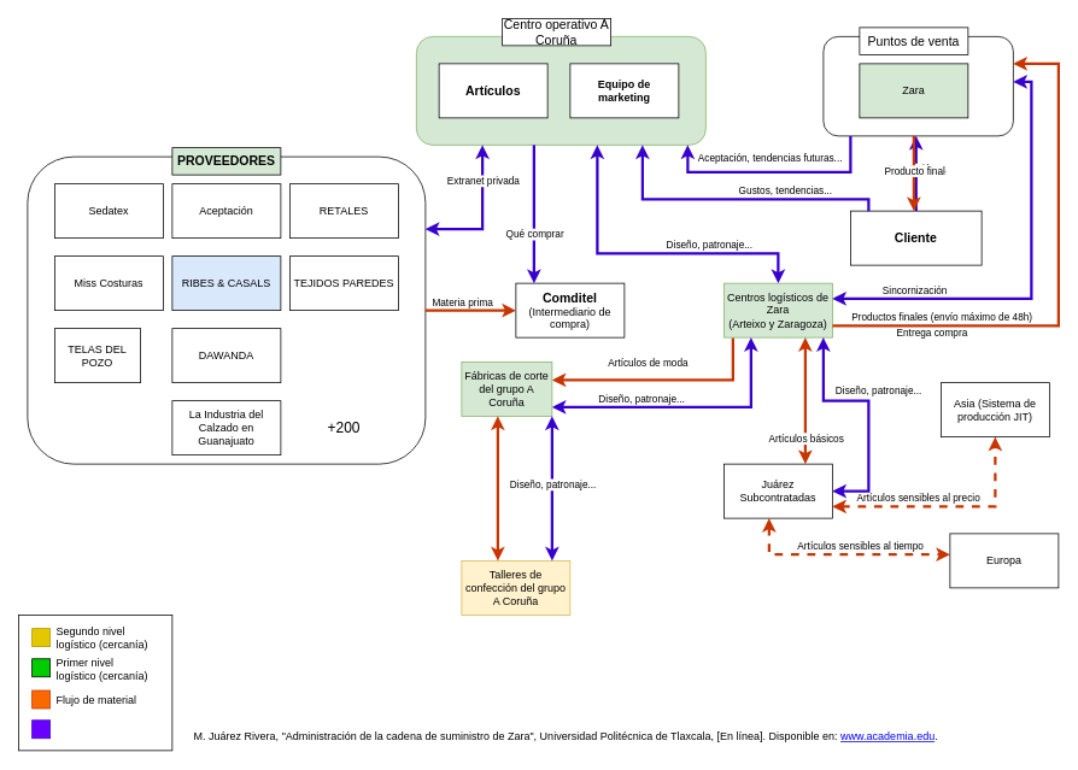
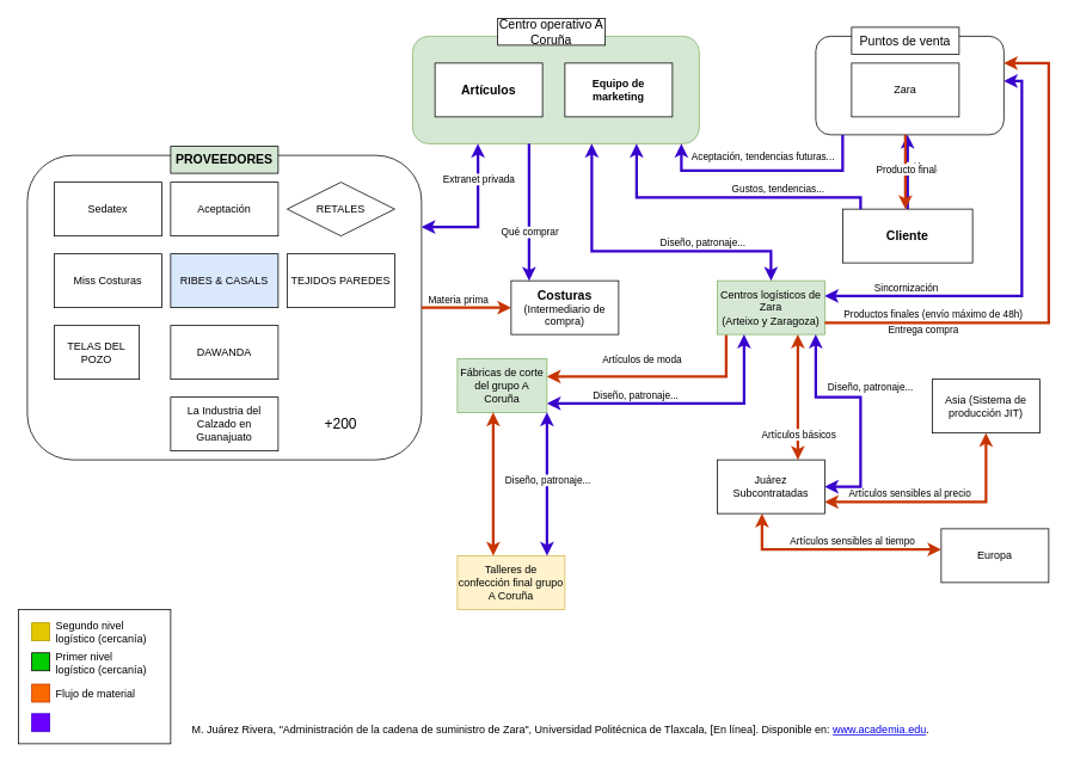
- <mxCell id="27" value="Zara" style="rounded=0;whiteSpace=wrap;html=1;fillColor=#d5e8d4;" vertex="1" parent="1"><mxGeometry x="950" y="70" width="120" height="60" as="geometry" /></mxCell>
+ <mxCell id="27" value="Zara" style="rounded=0;whiteSpace=wrap;html=1;" vertex="1" parent="1"><mxGeometry x="950" y="70" width="120" height="60" as="geometry" /></mxCell>
- <mxCell id="13" value="RETALES" style="rounded=0;whiteSpace=wrap;html=1;" vertex="1" parent="1"><mxGeometry x="320" y="203" width="120" height="60" as="geometry" /></mxCell>
+ <mxCell id="13" value="RETALES" style="rhombus;whiteSpace=wrap;html=1;" vertex="1" parent="1"><mxGeometry x="320" y="203" width="120" height="60" as="geometry" /></mxCell>
- <mxCell id="22" value="&lt;b&gt;&lt;font style=&quot;font-size: 14px;&quot;&gt;Comditel&lt;/font&gt;&lt;/b&gt;&lt;div&gt;(Intermediario de compra)&lt;/div&gt;" style="rounded=0;whiteSpace=wrap;html=1;" vertex="1" parent="1"><mxGeometry x="570" y="313" width="120" height="60" as="geometry" /></mxCell>
+ <mxCell id="22" value="&lt;b&gt;&lt;font style=&quot;font-size: 14px;&quot;&gt;Costuras&lt;/font&gt;&lt;/b&gt;&lt;div&gt;(Intermediario de compra)&lt;/div&gt;" style="rounded=0;whiteSpace=wrap;html=1;" vertex="1" parent="1"><mxGeometry x="570" y="313" width="120" height="60" as="geometry" /></mxCell>
- <mxCell id="33" style="edgeStyle=orthogonalEdgeStyle;rounded=0;orthogonalLoop=1;jettySize=auto;html=1;strokeWidth=3;fillColor=#fa6800;strokeColor=#C73500;startArrow=classic;startFill=1;dashed=1;" edge="1" parent="1" source="24" target="37"><mxGeometry relative="1" as="geometry"><mxPoint x="660" y="383" as="sourcePoint" /><mxPoint x="850" y="673" as="targetPoint" /><Array as="points"><mxPoint x="960" y="560" /><mxPoint x="960" y="560" /></Array></mxGeometry></mxCell>
+ <mxCell id="33" style="edgeStyle=orthogonalEdgeStyle;rounded=0;orthogonalLoop=1;jettySize=auto;html=1;strokeWidth=3;fillColor=#fa6800;strokeColor=#C73500;startArrow=classic;startFill=1;" edge="1" parent="1" source="24" target="37"><mxGeometry relative="1" as="geometry"><mxPoint x="660" y="383" as="sourcePoint" /><mxPoint x="850" y="673" as="targetPoint" /><Array as="points"><mxPoint x="960" y="560" /><mxPoint x="960" y="560" /></Array></mxGeometry></mxCell>
- <mxCell id="35" style="edgeStyle=orthogonalEdgeStyle;rounded=0;orthogonalLoop=1;jettySize=auto;html=1;strokeWidth=3;fillColor=#fa6800;strokeColor=#C73500;startArrow=classic;startFill=1;dashed=1;" edge="1" parent="1" source="24" target="38"><mxGeometry relative="1" as="geometry"><mxPoint x="669.47" y="643" as="sourcePoint" /><mxPoint x="759.47" y="783" as="targetPoint" /><Array as="points"><mxPoint x="850" y="613" /></Array></mxGeometry></mxCell>
+ <mxCell id="35" style="edgeStyle=orthogonalEdgeStyle;rounded=0;orthogonalLoop=1;jettySize=auto;html=1;strokeWidth=3;fillColor=#fa6800;strokeColor=#C73500;startArrow=classic;startFill=1;" edge="1" parent="1" source="24" target="38"><mxGeometry relative="1" as="geometry"><mxPoint x="669.47" y="643" as="sourcePoint" /><mxPoint x="759.47" y="783" as="targetPoint" /><Array as="points"><mxPoint x="850" y="613" /></Array></mxGeometry></mxCell>
- <mxCell id="67" value="Talleres de confección del grupo A Coruña" style="rounded=0;whiteSpace=wrap;html=1;fillColor=#fff2cc;strokeColor=#d6b656;" vertex="1" parent="1"><mxGeometry x="510" y="620" width="120" height="60" as="geometry" /></mxCell>
+ <mxCell id="67" value="Talleres de confección final grupo A Coruña" style="rounded=0;whiteSpace=wrap;html=1;fillColor=#fff2cc;strokeColor=#d6b656;" vertex="1" parent="1"><mxGeometry x="510" y="620" width="120" height="60" as="geometry" /></mxCell>
